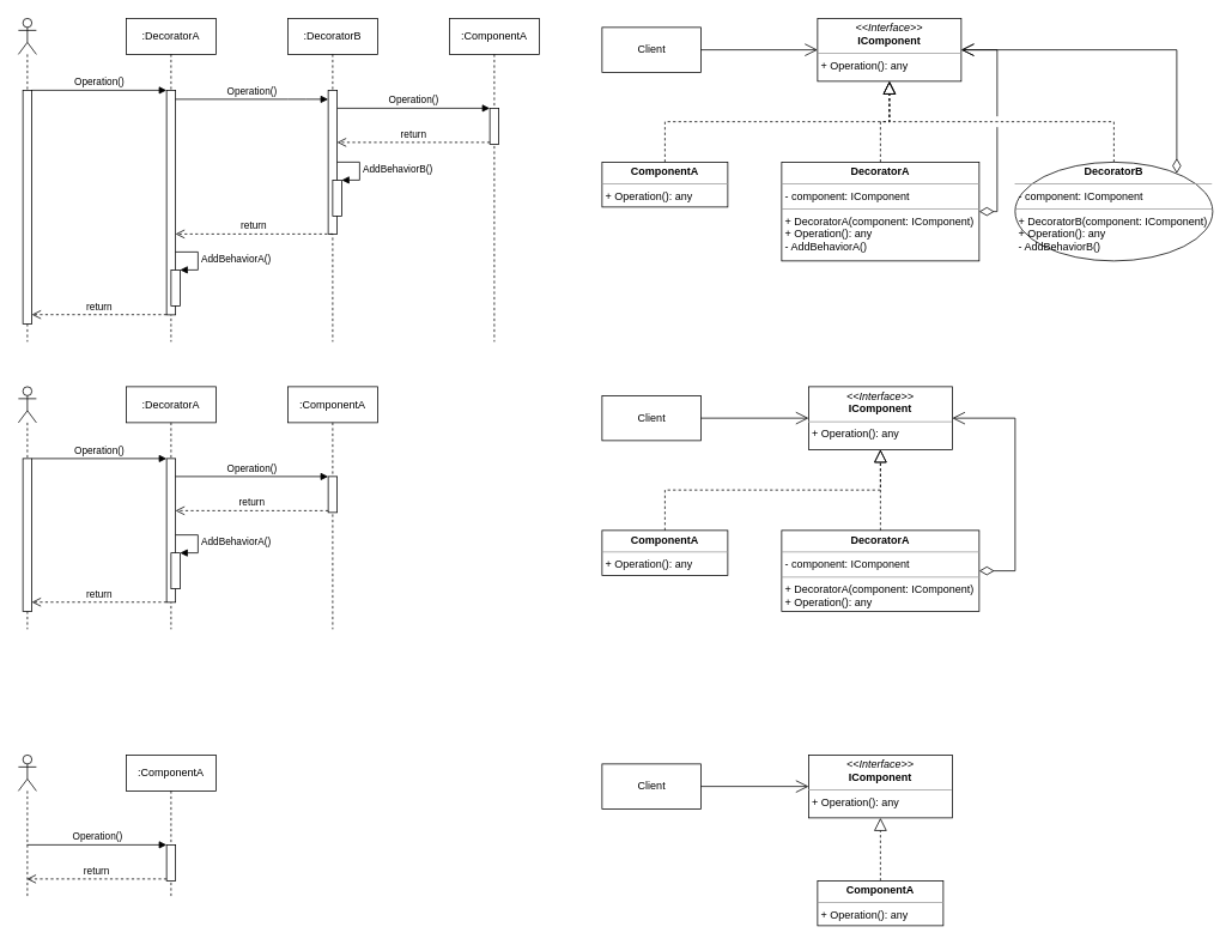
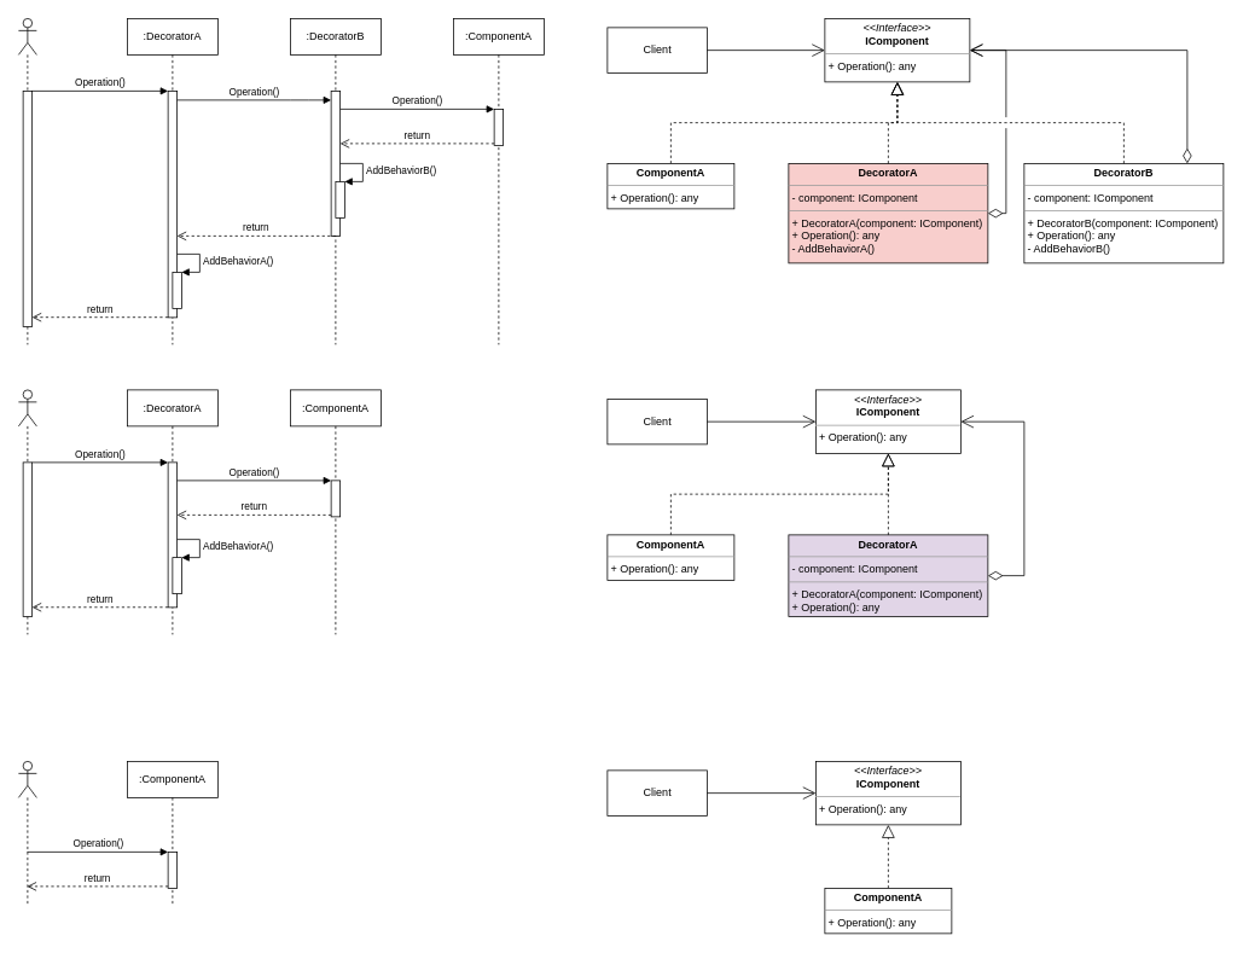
- <mxCell id="28" value="&lt;p style=&quot;margin: 0px ; margin-top: 4px ; text-align: center&quot;&gt;&lt;b&gt;DecoratorA&lt;/b&gt;&lt;/p&gt;&lt;hr size=&quot;1&quot;&gt;&lt;p style=&quot;margin: 0px ; margin-left: 4px&quot;&gt;- component: IComponent&lt;/p&gt;&lt;hr size=&quot;1&quot;&gt;&lt;p style=&quot;margin: 0px ; margin-left: 4px&quot;&gt;+ DecoratorA(component: IComponent)&lt;/p&gt;&lt;p style=&quot;margin: 0px ; margin-left: 4px&quot;&gt;+ Operation(): any&lt;/p&gt;&lt;p style=&quot;margin: 0px ; margin-left: 4px&quot;&gt;- AddBehaviorA()&lt;/p&gt;" style="verticalAlign=top;align=left;overflow=fill;fontSize=12;fontFamily=Helvetica;html=1;" parent="1" vertex="1"><mxGeometry x="870" y="180" width="220" height="110" as="geometry" /></mxCell>
+ <mxCell id="28" value="&lt;p style=&quot;margin: 0px ; margin-top: 4px ; text-align: center&quot;&gt;&lt;b&gt;DecoratorA&lt;/b&gt;&lt;/p&gt;&lt;hr size=&quot;1&quot;&gt;&lt;p style=&quot;margin: 0px ; margin-left: 4px&quot;&gt;- component: IComponent&lt;/p&gt;&lt;hr size=&quot;1&quot;&gt;&lt;p style=&quot;margin: 0px ; margin-left: 4px&quot;&gt;+ DecoratorA(component: IComponent)&lt;/p&gt;&lt;p style=&quot;margin: 0px ; margin-left: 4px&quot;&gt;+ Operation(): any&lt;/p&gt;&lt;p style=&quot;margin: 0px ; margin-left: 4px&quot;&gt;- AddBehaviorA()&lt;/p&gt;" style="verticalAlign=top;align=left;overflow=fill;fontSize=12;fontFamily=Helvetica;html=1;fillColor=#f8cecc;" parent="1" vertex="1"><mxGeometry x="870" y="180" width="220" height="110" as="geometry" /></mxCell>
- <mxCell id="29" value="&lt;p style=&quot;margin: 0px ; margin-top: 4px ; text-align: center&quot;&gt;&lt;b&gt;DecoratorB&lt;/b&gt;&lt;/p&gt;&lt;hr size=&quot;1&quot;&gt;&lt;p style=&quot;margin: 0px ; margin-left: 4px&quot;&gt;- component: IComponent&lt;/p&gt;&lt;hr size=&quot;1&quot;&gt;&lt;p style=&quot;margin: 0px ; margin-left: 4px&quot;&gt;+ DecoratorB(component: IComponent)&lt;br&gt;&lt;/p&gt;&lt;p style=&quot;margin: 0px ; margin-left: 4px&quot;&gt;+ Operation(): any&lt;/p&gt;&lt;p style=&quot;margin: 0px ; margin-left: 4px&quot;&gt;- AddBehaviorB()&lt;/p&gt;" style="ellipse;verticalAlign=top;align=left;overflow=fill;fontSize=12;fontFamily=Helvetica;html=1;" parent="1" vertex="1"><mxGeometry x="1130" y="180" width="220" height="110" as="geometry" /></mxCell>
+ <mxCell id="29" value="&lt;p style=&quot;margin: 0px ; margin-top: 4px ; text-align: center&quot;&gt;&lt;b&gt;DecoratorB&lt;/b&gt;&lt;/p&gt;&lt;hr size=&quot;1&quot;&gt;&lt;p style=&quot;margin: 0px ; margin-left: 4px&quot;&gt;- component: IComponent&lt;/p&gt;&lt;hr size=&quot;1&quot;&gt;&lt;p style=&quot;margin: 0px ; margin-left: 4px&quot;&gt;+ DecoratorB(component: IComponent)&lt;br&gt;&lt;/p&gt;&lt;p style=&quot;margin: 0px ; margin-left: 4px&quot;&gt;+ Operation(): any&lt;/p&gt;&lt;p style=&quot;margin: 0px ; margin-left: 4px&quot;&gt;- AddBehaviorB()&lt;/p&gt;" style="verticalAlign=top;align=left;overflow=fill;fontSize=12;fontFamily=Helvetica;html=1;" parent="1" vertex="1"><mxGeometry x="1130" y="180" width="220" height="110" as="geometry" /></mxCell>
- <mxCell id="37" value="&lt;p style=&quot;margin: 0px ; margin-top: 4px ; text-align: center&quot;&gt;&lt;b&gt;DecoratorA&lt;/b&gt;&lt;/p&gt;&lt;hr size=&quot;1&quot;&gt;&lt;p style=&quot;margin: 0px ; margin-left: 4px&quot;&gt;- component: IComponent&lt;/p&gt;&lt;hr size=&quot;1&quot;&gt;&lt;p style=&quot;margin: 0px ; margin-left: 4px&quot;&gt;+ DecoratorA(component: IComponent)&lt;/p&gt;&lt;p style=&quot;margin: 0px ; margin-left: 4px&quot;&gt;+ Operation(): any&lt;/p&gt;" style="verticalAlign=top;align=left;overflow=fill;fontSize=12;fontFamily=Helvetica;html=1;" parent="1" vertex="1"><mxGeometry x="870" y="590" width="220" height="90" as="geometry" /></mxCell>
+ <mxCell id="37" value="&lt;p style=&quot;margin: 0px ; margin-top: 4px ; text-align: center&quot;&gt;&lt;b&gt;DecoratorA&lt;/b&gt;&lt;/p&gt;&lt;hr size=&quot;1&quot;&gt;&lt;p style=&quot;margin: 0px ; margin-left: 4px&quot;&gt;- component: IComponent&lt;/p&gt;&lt;hr size=&quot;1&quot;&gt;&lt;p style=&quot;margin: 0px ; margin-left: 4px&quot;&gt;+ DecoratorA(component: IComponent)&lt;/p&gt;&lt;p style=&quot;margin: 0px ; margin-left: 4px&quot;&gt;+ Operation(): any&lt;/p&gt;" style="verticalAlign=top;align=left;overflow=fill;fontSize=12;fontFamily=Helvetica;html=1;fillColor=#e1d5e7;" parent="1" vertex="1"><mxGeometry x="870" y="590" width="220" height="90" as="geometry" /></mxCell>
